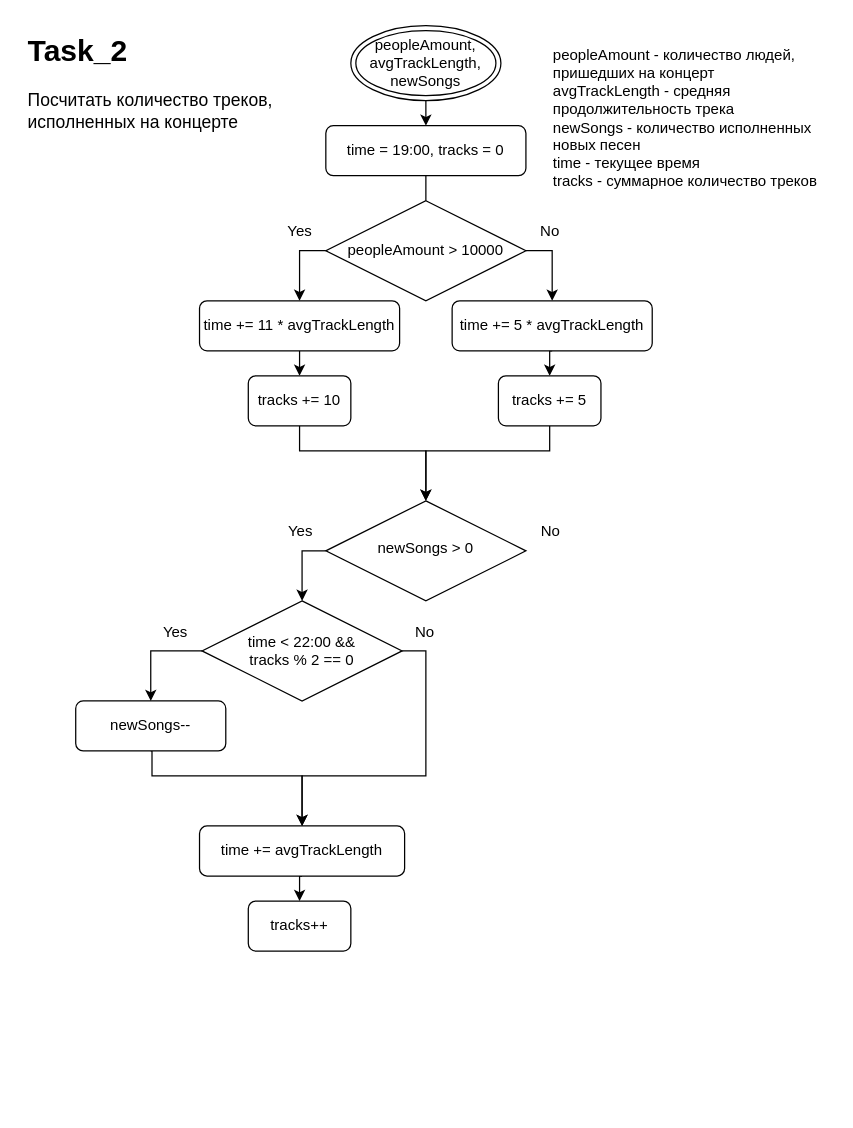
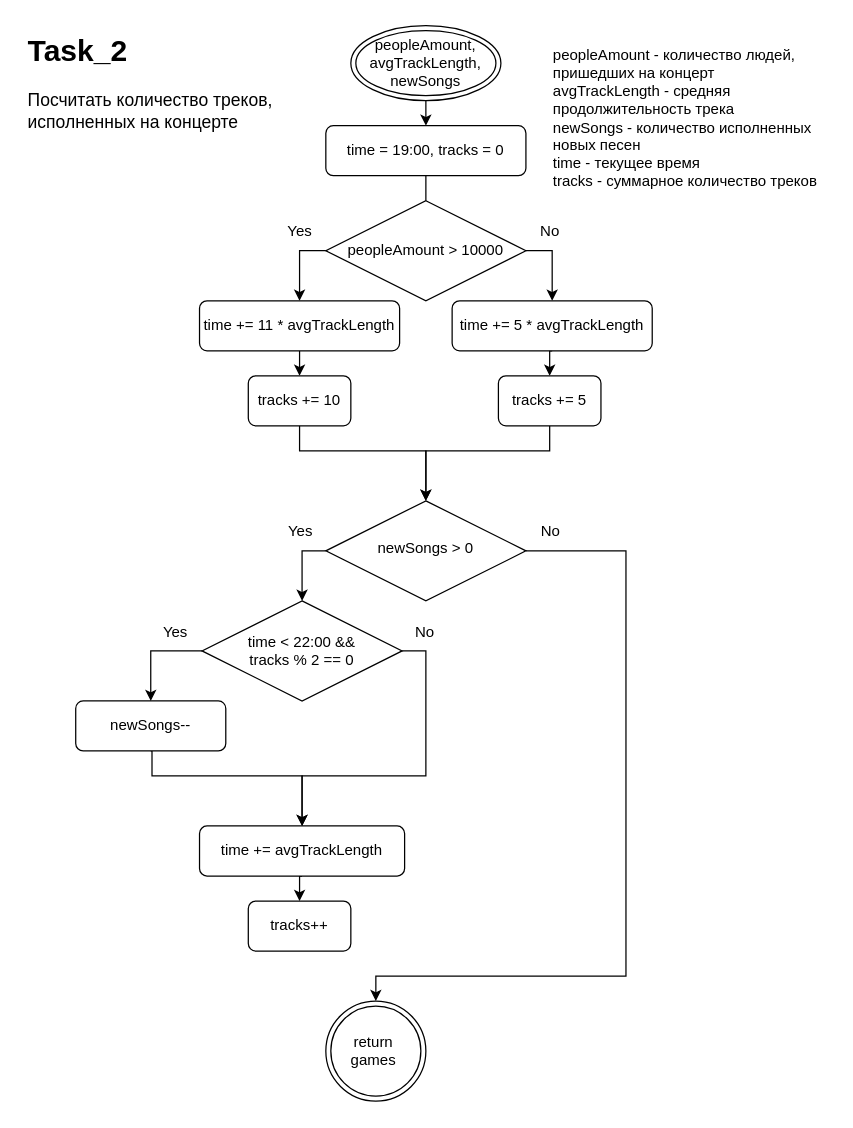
+ <mxCell id="33" style="edgeStyle=orthogonalEdgeStyle;rounded=0;orthogonalLoop=1;jettySize=auto;html=1;exitX=1;exitY=0.5;exitDx=0;exitDy=0;entryX=0.5;entryY=0;entryDx=0;entryDy=0;" edge="1" parent="1" source="34" target="6"><mxGeometry relative="1" as="geometry"><Array as="points"><mxPoint x="500" y="440" /><mxPoint x="500" y="780" /><mxPoint x="300" y="780" /></Array></mxGeometry></mxCell>
+ <mxCell id="6" value="&lt;div&gt;return&amp;nbsp;&lt;/div&gt;&lt;div&gt;games&amp;nbsp;&lt;br&gt;&lt;/div&gt;" style="ellipse;shape=doubleEllipse;whiteSpace=wrap;html=1;aspect=fixed;spacing=0;" parent="1" vertex="1"><mxGeometry x="260" y="800" width="80" height="80" as="geometry" /></mxCell>
